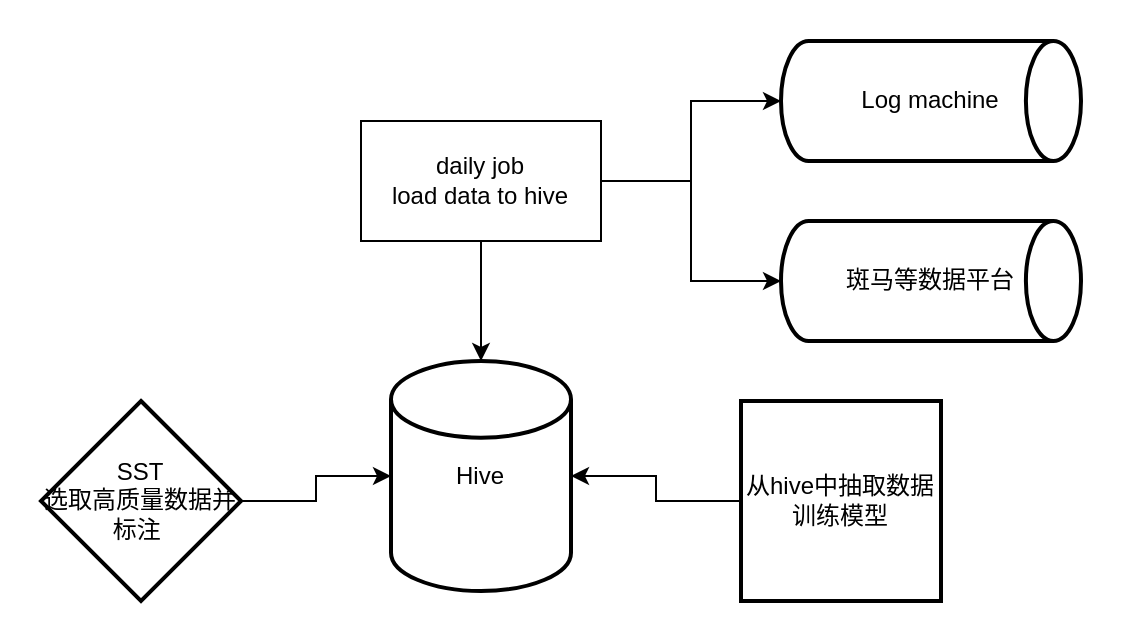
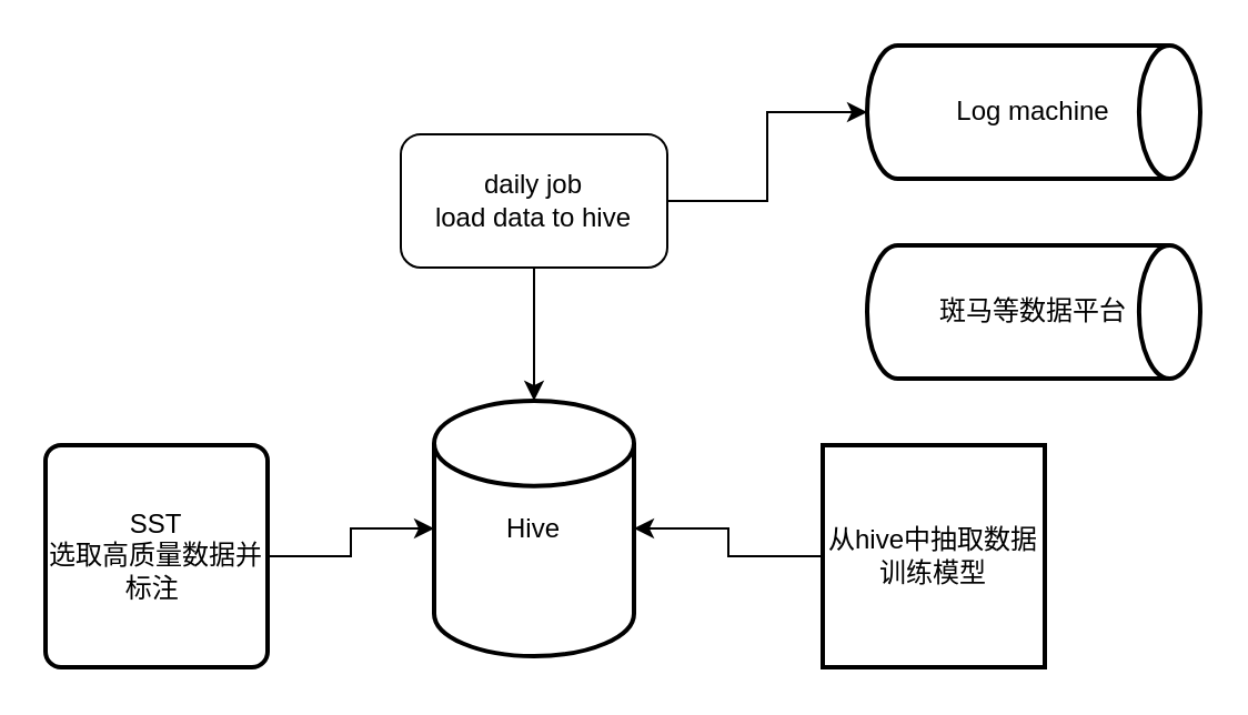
- <mxCell id="5" value="daily job&lt;br&gt;load data to hive" style="whiteSpace=wrap;html=1;rounded=0;" parent="1" vertex="1"><mxGeometry x="180" y="60" width="120" height="60" as="geometry" /></mxCell>
+ <mxCell id="5" value="daily job&lt;br&gt;load data to hive" style="rounded=1;whiteSpace=wrap;html=1;" parent="1" vertex="1"><mxGeometry x="180" y="60" width="120" height="60" as="geometry" /></mxCell>
- <mxCell id="3" style="edgeStyle=orthogonalEdgeStyle;rounded=0;orthogonalLoop=1;jettySize=auto;html=1;entryX=0;entryY=0.5;entryDx=0;entryDy=0;entryPerimeter=0;" edge="1" parent="1" source="5" target="8"><mxGeometry relative="1" as="geometry" /></mxCell>
- <mxCell id="10" value="SST&lt;br&gt;选取高质量数据并标注&amp;nbsp;" style="rhombus;whiteSpace=wrap;html=1;absoluteArcSize=1;arcSize=14;strokeWidth=2;" vertex="1" parent="1"><mxGeometry x="20" y="200" width="100" height="100" as="geometry" /></mxCell>
+ <mxCell id="10" value="SST&lt;br&gt;选取高质量数据并标注&amp;nbsp;" style="rounded=1;whiteSpace=wrap;html=1;absoluteArcSize=1;arcSize=14;strokeWidth=2;" vertex="1" parent="1"><mxGeometry x="20" y="200" width="100" height="100" as="geometry" /></mxCell>
